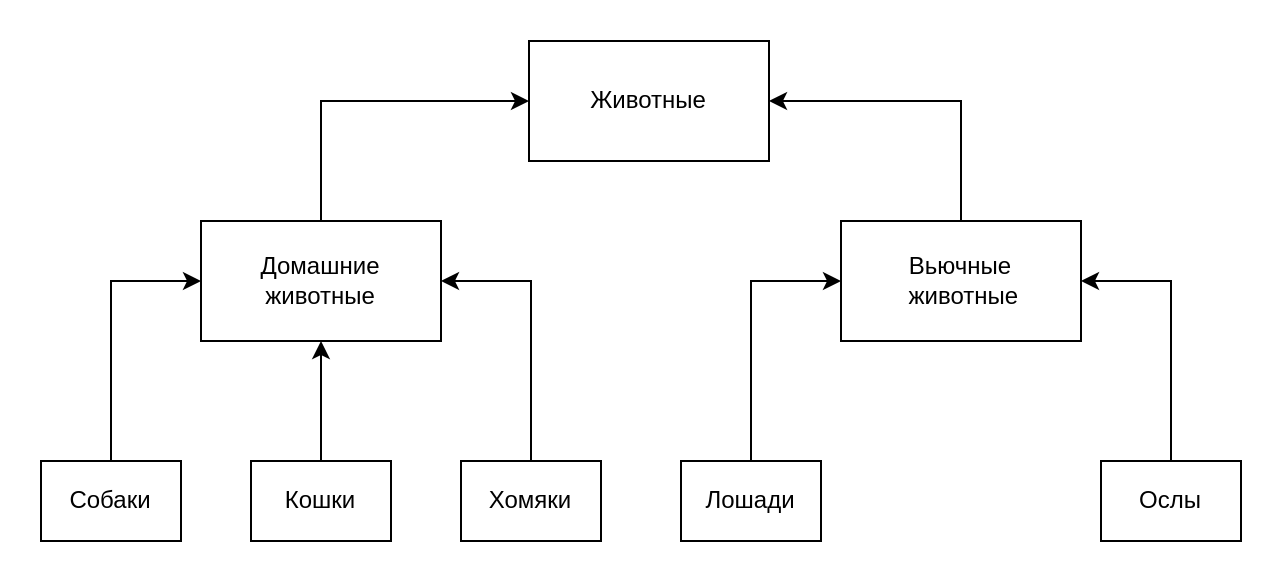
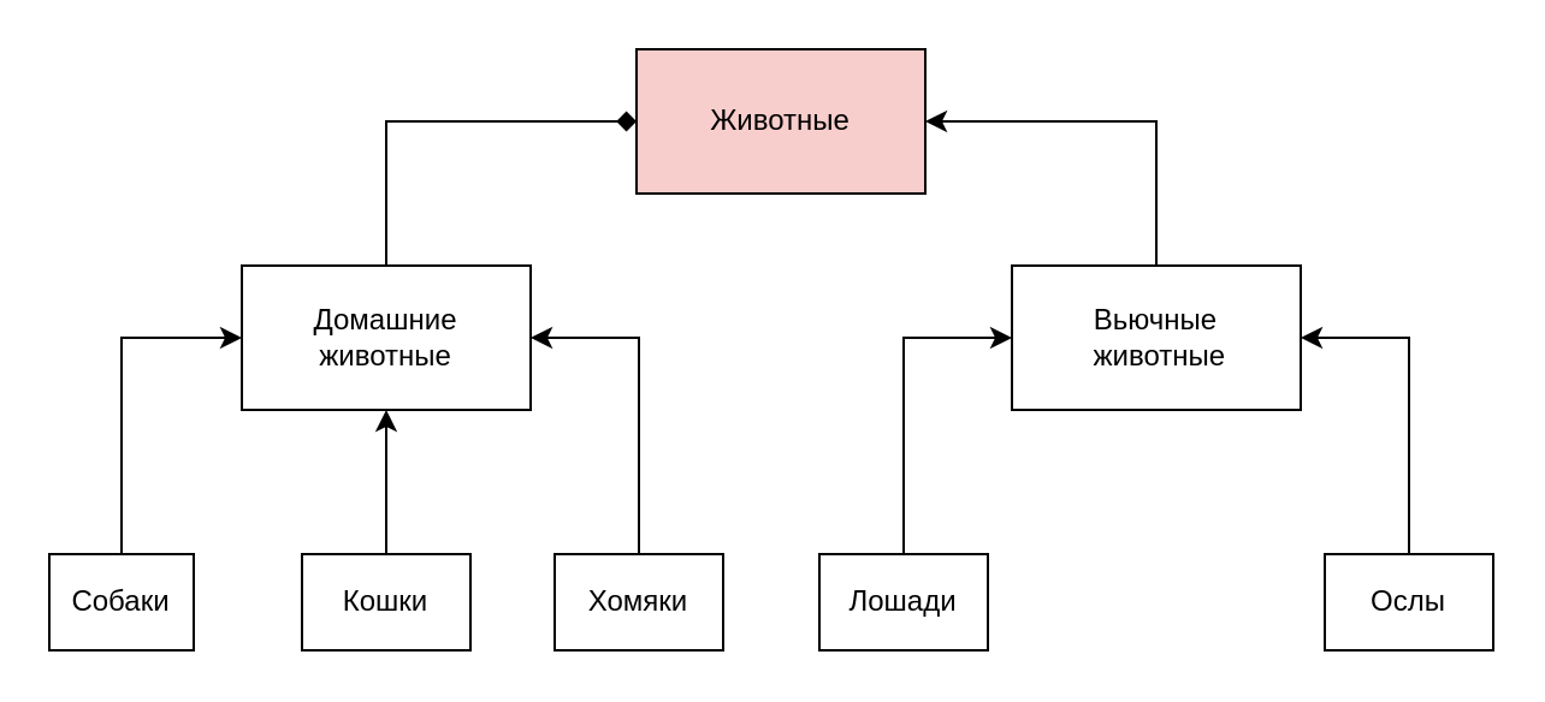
- <mxCell id="3" style="edgeStyle=orthogonalEdgeStyle;rounded=0;orthogonalLoop=1;jettySize=auto;html=1;exitX=0.5;exitY=0;exitDx=0;exitDy=0;entryX=0;entryY=0.5;entryDx=0;entryDy=0;" edge="1" parent="1" source="4" target="2"><mxGeometry relative="1" as="geometry" /></mxCell>
+ <mxCell id="3" style="edgeStyle=orthogonalEdgeStyle;rounded=0;orthogonalLoop=1;jettySize=auto;html=1;exitX=0.5;exitY=0;exitDx=0;exitDy=0;entryX=0;entryY=0.5;entryDx=0;entryDy=0;endArrow=diamond;" edge="1" parent="1" source="4" target="2"><mxGeometry relative="1" as="geometry" /></mxCell>
- <mxCell id="2" value="Животные" style="rounded=0;whiteSpace=wrap;html=1;" vertex="1" parent="1"><mxGeometry x="264" y="20" width="120" height="60" as="geometry" /></mxCell>
+ <mxCell id="2" value="Животные" style="rounded=0;whiteSpace=wrap;html=1;fillColor=#f8cecc;" vertex="1" parent="1"><mxGeometry x="264" y="20" width="120" height="60" as="geometry" /></mxCell>
- <mxCell id="8" value="Собаки" style="rounded=0;whiteSpace=wrap;html=1;" vertex="1" parent="1"><mxGeometry x="20" y="230" width="70" height="40" as="geometry" /></mxCell>
+ <mxCell id="8" value="Собаки" style="rounded=0;whiteSpace=wrap;html=1;" vertex="1" parent="1"><mxGeometry x="20" y="230" width="60" height="40" as="geometry" /></mxCell>
